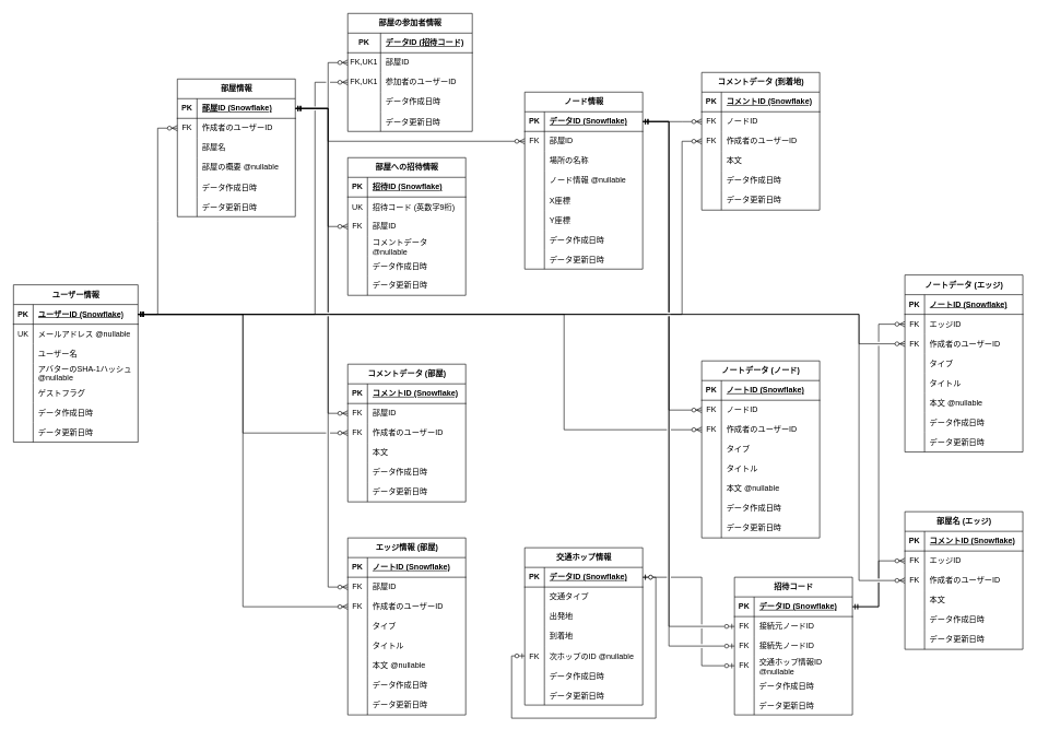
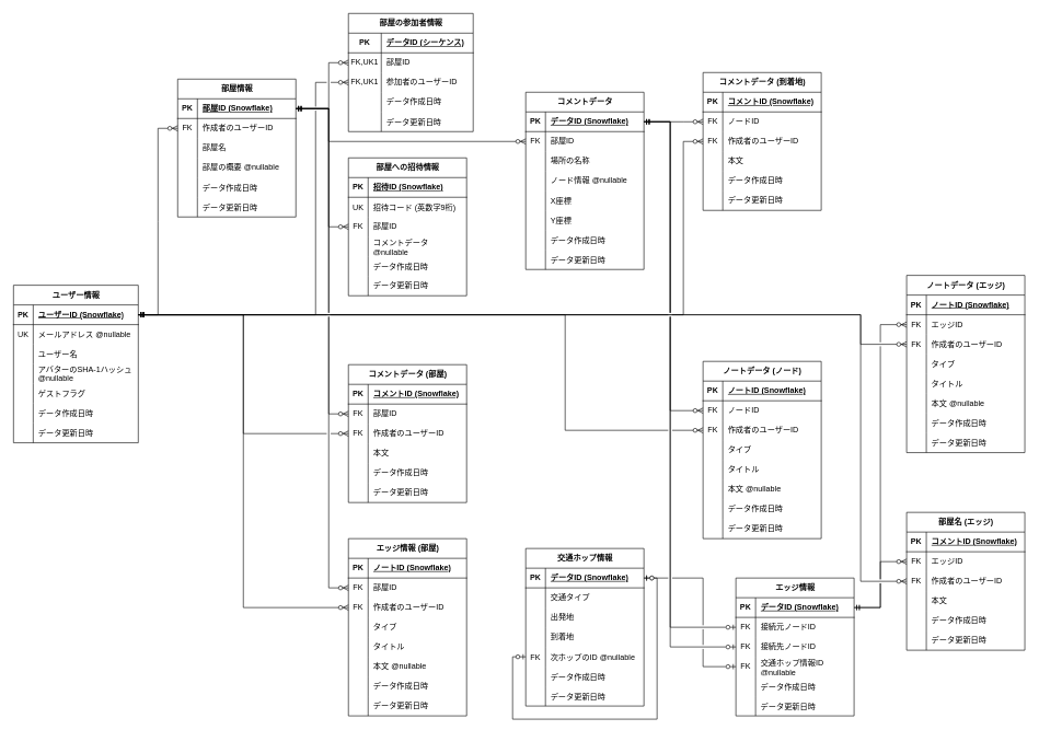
- <mxCell id="50" value="データID (招待コード)" style="shape=partialRectangle;connectable=0;fillColor=none;top=0;left=0;bottom=0;right=0;align=left;spacingLeft=6;fontStyle=5;overflow=hidden;whiteSpace=wrap;html=1;" parent="48" vertex="1"><mxGeometry x="50" width="140" height="30" as="geometry"><mxRectangle width="140" height="30" as="alternateBounds" /></mxGeometry></mxCell>
+ <mxCell id="50" value="データID (シーケンス)" style="shape=partialRectangle;connectable=0;fillColor=none;top=0;left=0;bottom=0;right=0;align=left;spacingLeft=6;fontStyle=5;overflow=hidden;whiteSpace=wrap;html=1;" parent="48" vertex="1"><mxGeometry x="50" width="140" height="30" as="geometry"><mxRectangle width="140" height="30" as="alternateBounds" /></mxGeometry></mxCell>
- <mxCell id="184" value="ノード情報" style="shape=table;startSize=30;container=1;collapsible=1;childLayout=tableLayout;fixedRows=1;rowLines=0;fontStyle=1;align=center;resizeLast=1;html=1;" parent="1" vertex="1"><mxGeometry x="800" y="140" width="180" height="270" as="geometry" /></mxCell>
+ <mxCell id="184" value="コメントデータ" style="shape=table;startSize=30;container=1;collapsible=1;childLayout=tableLayout;fixedRows=1;rowLines=0;fontStyle=1;align=center;resizeLast=1;html=1;" parent="1" vertex="1"><mxGeometry x="800" y="140" width="180" height="270" as="geometry" /></mxCell>
- <mxCell id="63" value="招待コード" style="shape=table;startSize=30;container=1;collapsible=1;childLayout=tableLayout;fixedRows=1;rowLines=0;fontStyle=1;align=center;resizeLast=1;html=1;" parent="1" vertex="1"><mxGeometry x="1120" y="880" width="180" height="210" as="geometry" /></mxCell>
+ <mxCell id="63" value="エッジ情報" style="shape=table;startSize=30;container=1;collapsible=1;childLayout=tableLayout;fixedRows=1;rowLines=0;fontStyle=1;align=center;resizeLast=1;html=1;" parent="1" vertex="1"><mxGeometry x="1120" y="880" width="180" height="210" as="geometry" /></mxCell>
